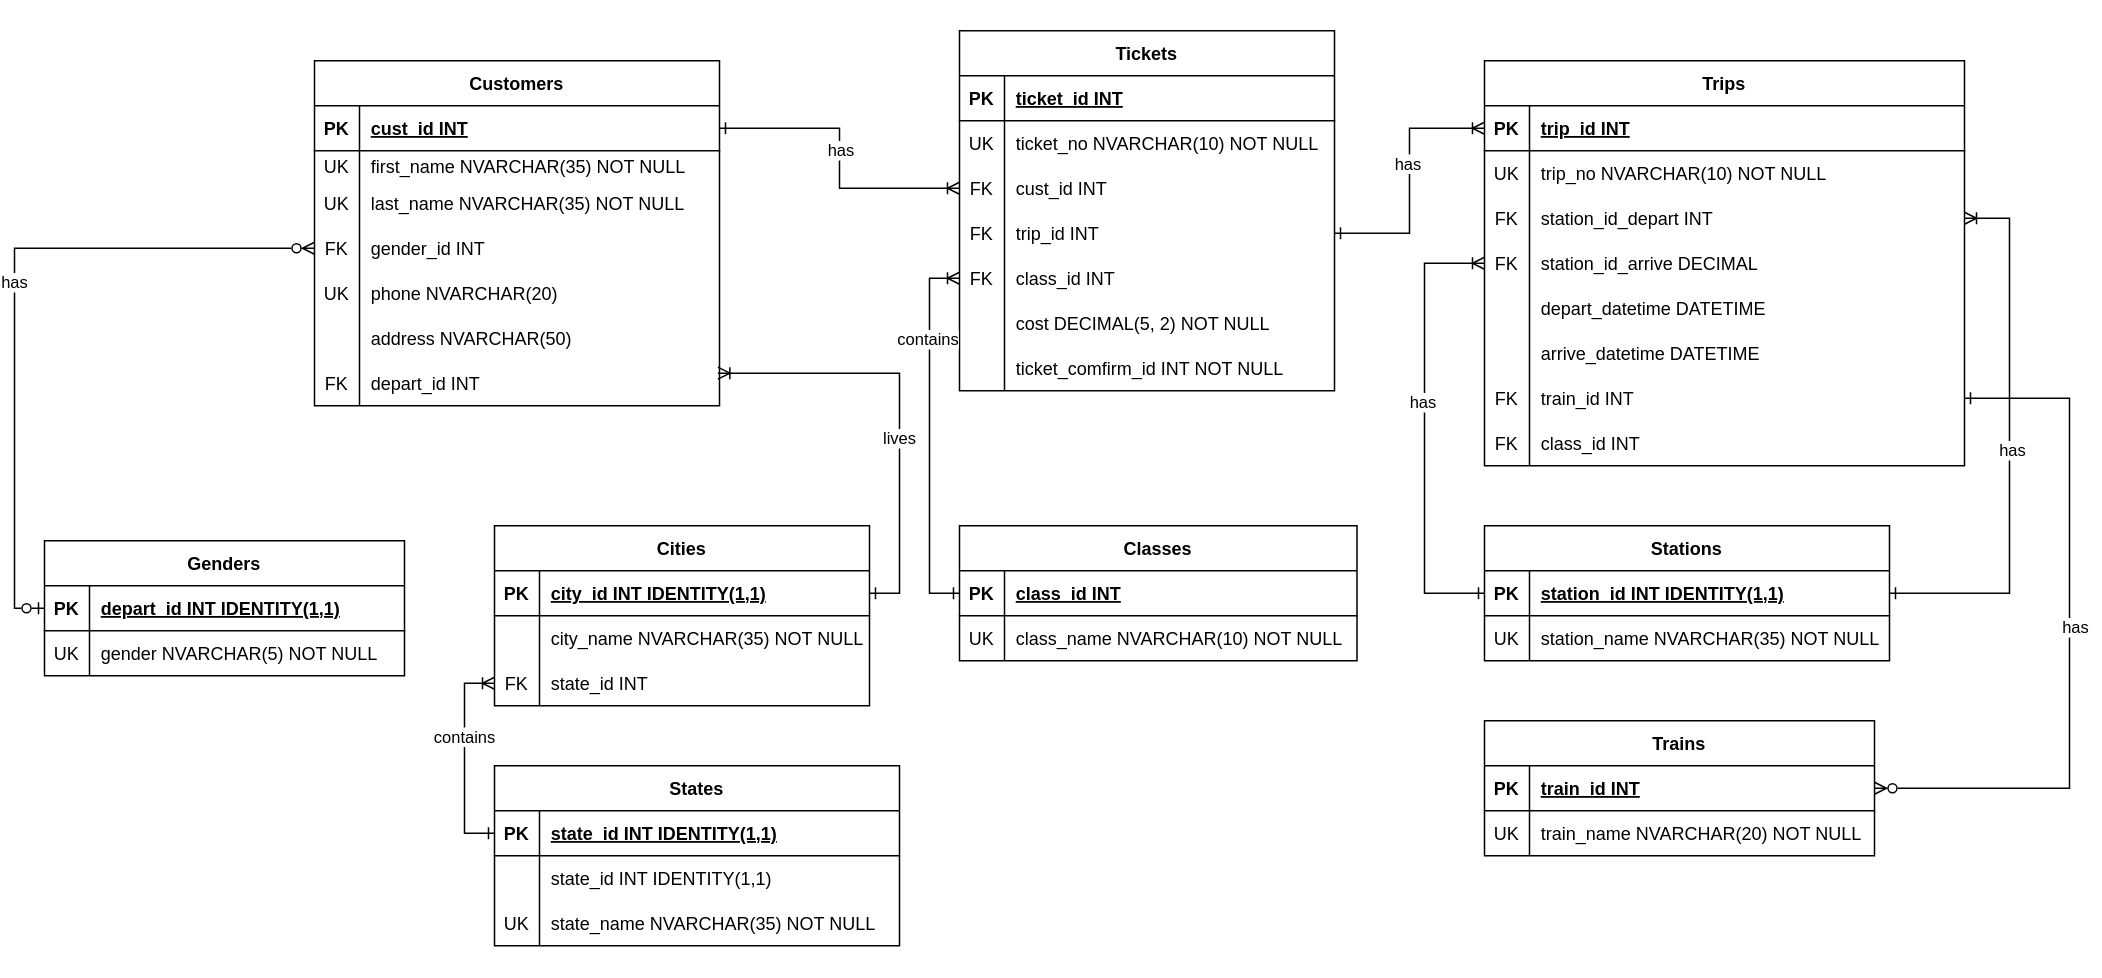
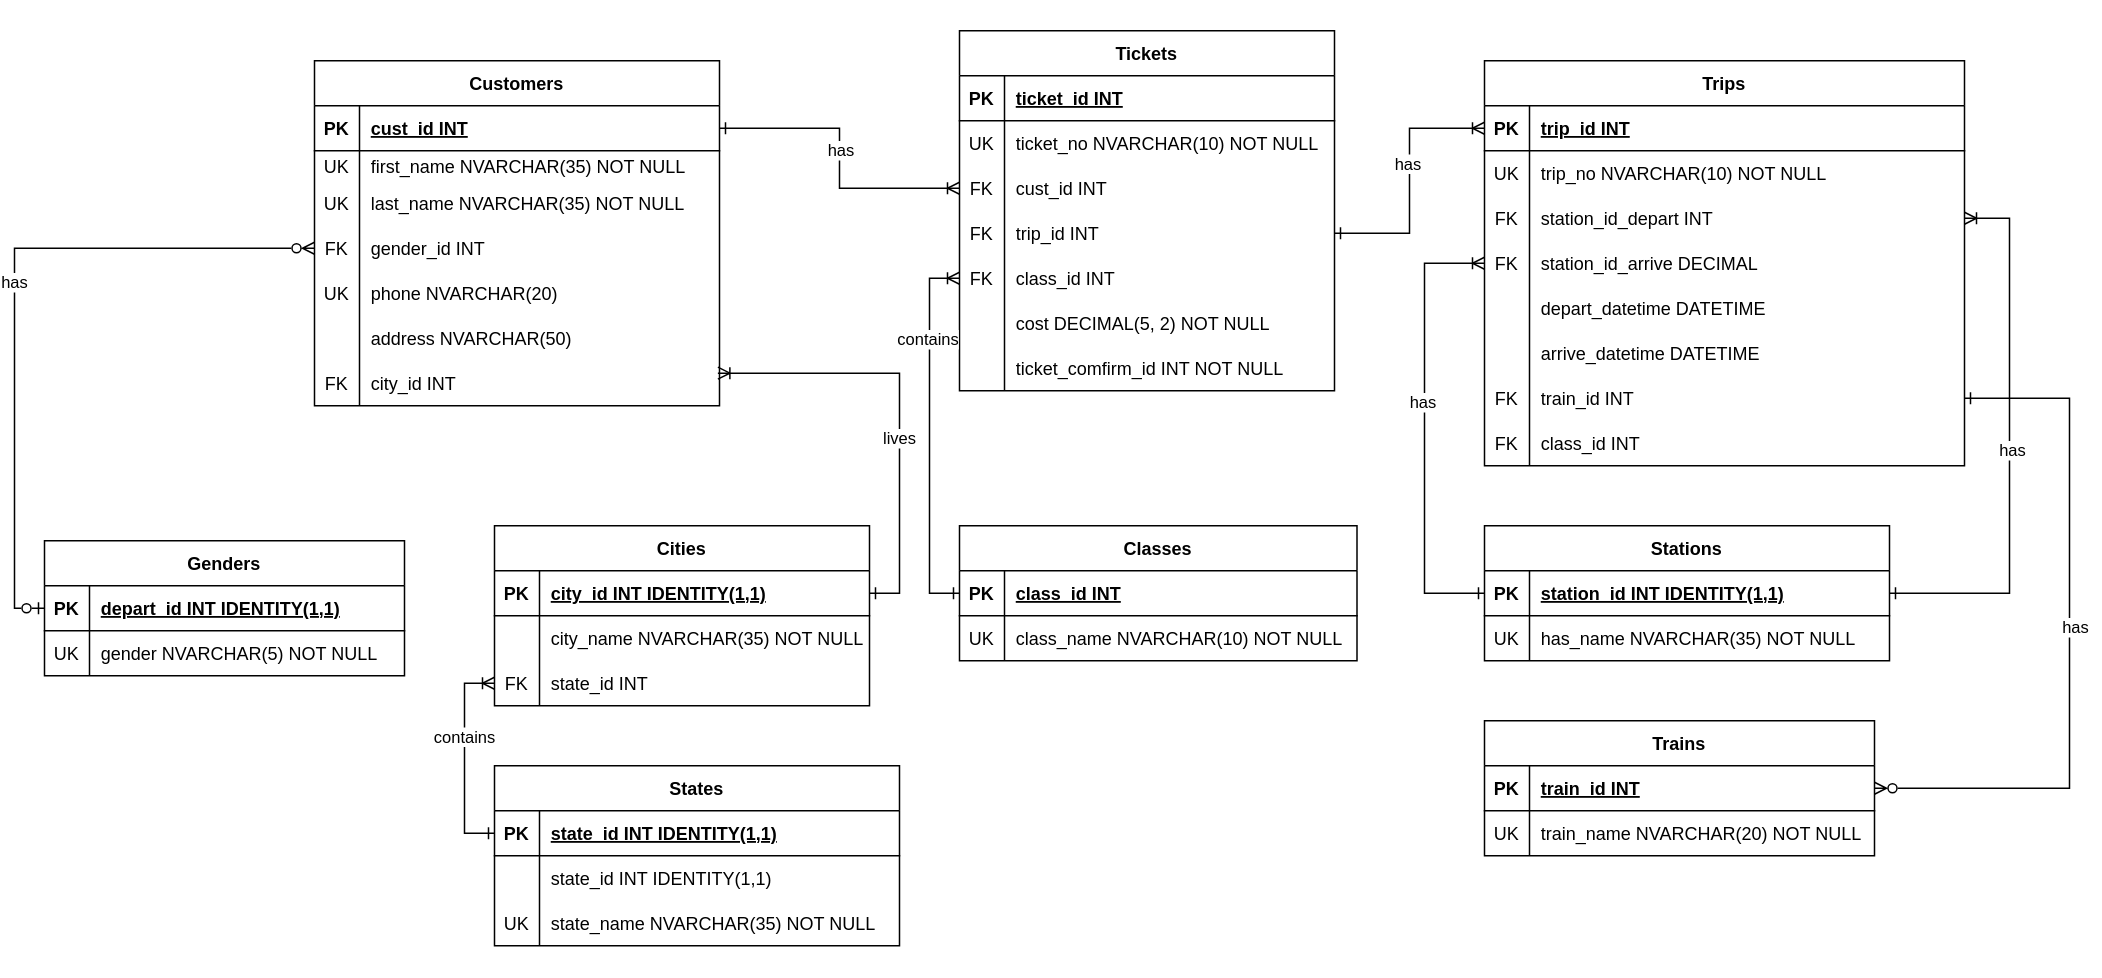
- <mxCell id="50" value="depart_id INT" style="shape=partialRectangle;overflow=hidden;connectable=0;fillColor=none;align=left;strokeColor=inherit;top=0;left=0;bottom=0;right=0;spacingLeft=6;" parent="48" vertex="1"><mxGeometry x="30" width="240" height="30" as="geometry"><mxRectangle width="240" height="30" as="alternateBounds" /></mxGeometry></mxCell>
+ <mxCell id="50" value="city_id INT" style="shape=partialRectangle;overflow=hidden;connectable=0;fillColor=none;align=left;strokeColor=inherit;top=0;left=0;bottom=0;right=0;spacingLeft=6;" parent="48" vertex="1"><mxGeometry x="30" width="240" height="30" as="geometry"><mxRectangle width="240" height="30" as="alternateBounds" /></mxGeometry></mxCell>
- <mxCell id="57" value="station_name NVARCHAR(35) NOT NULL" style="shape=partialRectangle;overflow=hidden;connectable=0;fillColor=none;align=left;strokeColor=inherit;top=0;left=0;bottom=0;right=0;spacingLeft=6;" parent="55" vertex="1"><mxGeometry x="30" width="240" height="30" as="geometry"><mxRectangle width="240" height="30" as="alternateBounds" /></mxGeometry></mxCell>
+ <mxCell id="57" value="has_name NVARCHAR(35) NOT NULL" style="shape=partialRectangle;overflow=hidden;connectable=0;fillColor=none;align=left;strokeColor=inherit;top=0;left=0;bottom=0;right=0;spacingLeft=6;" parent="55" vertex="1"><mxGeometry x="30" width="240" height="30" as="geometry"><mxRectangle width="240" height="30" as="alternateBounds" /></mxGeometry></mxCell>
